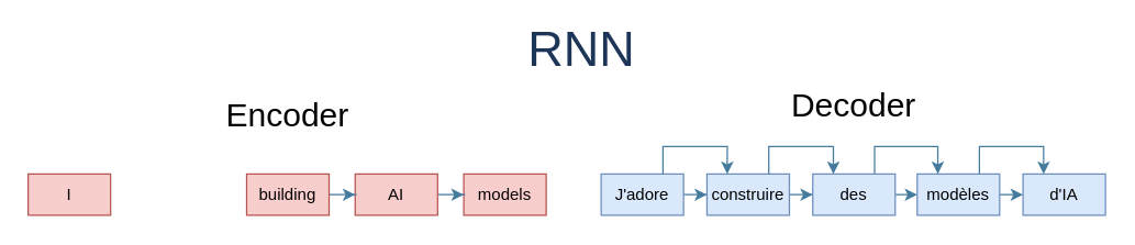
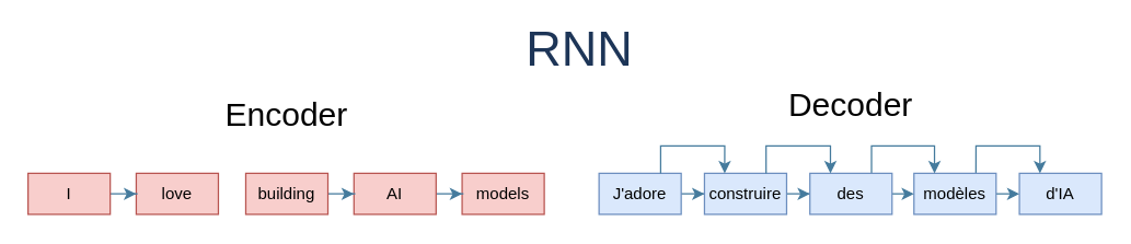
+ <mxCell id="26" style="edgeStyle=orthogonalEdgeStyle;rounded=0;orthogonalLoop=1;jettySize=auto;html=1;entryX=0;entryY=0.5;entryDx=0;entryDy=0;strokeColor=#457B9D;fontColor=#1D3557;fillColor=#A8DADC;" edge="1" parent="1" source="27" target="25"><mxGeometry relative="1" as="geometry" /></mxCell>
+ <mxCell id="25" value="love" style="text;html=1;align=center;verticalAlign=middle;whiteSpace=wrap;rounded=0;fillColor=#f8cecc;strokeColor=#b85450;container=0;movable=1;resizable=1;rotatable=1;deletable=1;editable=1;locked=0;connectable=1;" vertex="1" parent="1"><mxGeometry x="99" y="126" width="60" height="30" as="geometry" /></mxCell>
